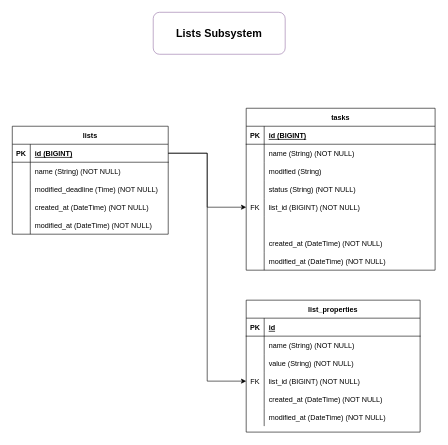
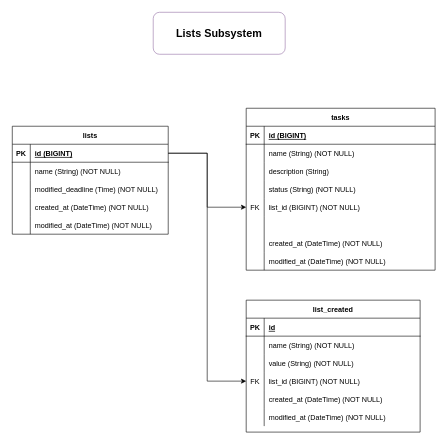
- <mxCell id="28" value="modified (String)" style="shape=partialRectangle;connectable=0;fillColor=none;top=0;left=0;bottom=0;right=0;align=left;spacingLeft=6;overflow=hidden;" vertex="1" parent="26"><mxGeometry x="30" width="285" height="30" as="geometry"><mxRectangle width="285" height="30" as="alternateBounds" /></mxGeometry></mxCell>
+ <mxCell id="28" value="description (String)" style="shape=partialRectangle;connectable=0;fillColor=none;top=0;left=0;bottom=0;right=0;align=left;spacingLeft=6;overflow=hidden;" vertex="1" parent="26"><mxGeometry x="30" width="285" height="30" as="geometry"><mxRectangle width="285" height="30" as="alternateBounds" /></mxGeometry></mxCell>
- <mxCell id="43" value="list_properties" style="shape=table;startSize=30;container=1;collapsible=1;childLayout=tableLayout;fixedRows=1;rowLines=0;fontStyle=1;align=center;resizeLast=1;" vertex="1" parent="1"><mxGeometry x="410" y="500" width="290" height="220" as="geometry" /></mxCell>
+ <mxCell id="43" value="list_created" style="shape=table;startSize=30;container=1;collapsible=1;childLayout=tableLayout;fixedRows=1;rowLines=0;fontStyle=1;align=center;resizeLast=1;" vertex="1" parent="1"><mxGeometry x="410" y="500" width="290" height="220" as="geometry" /></mxCell>
